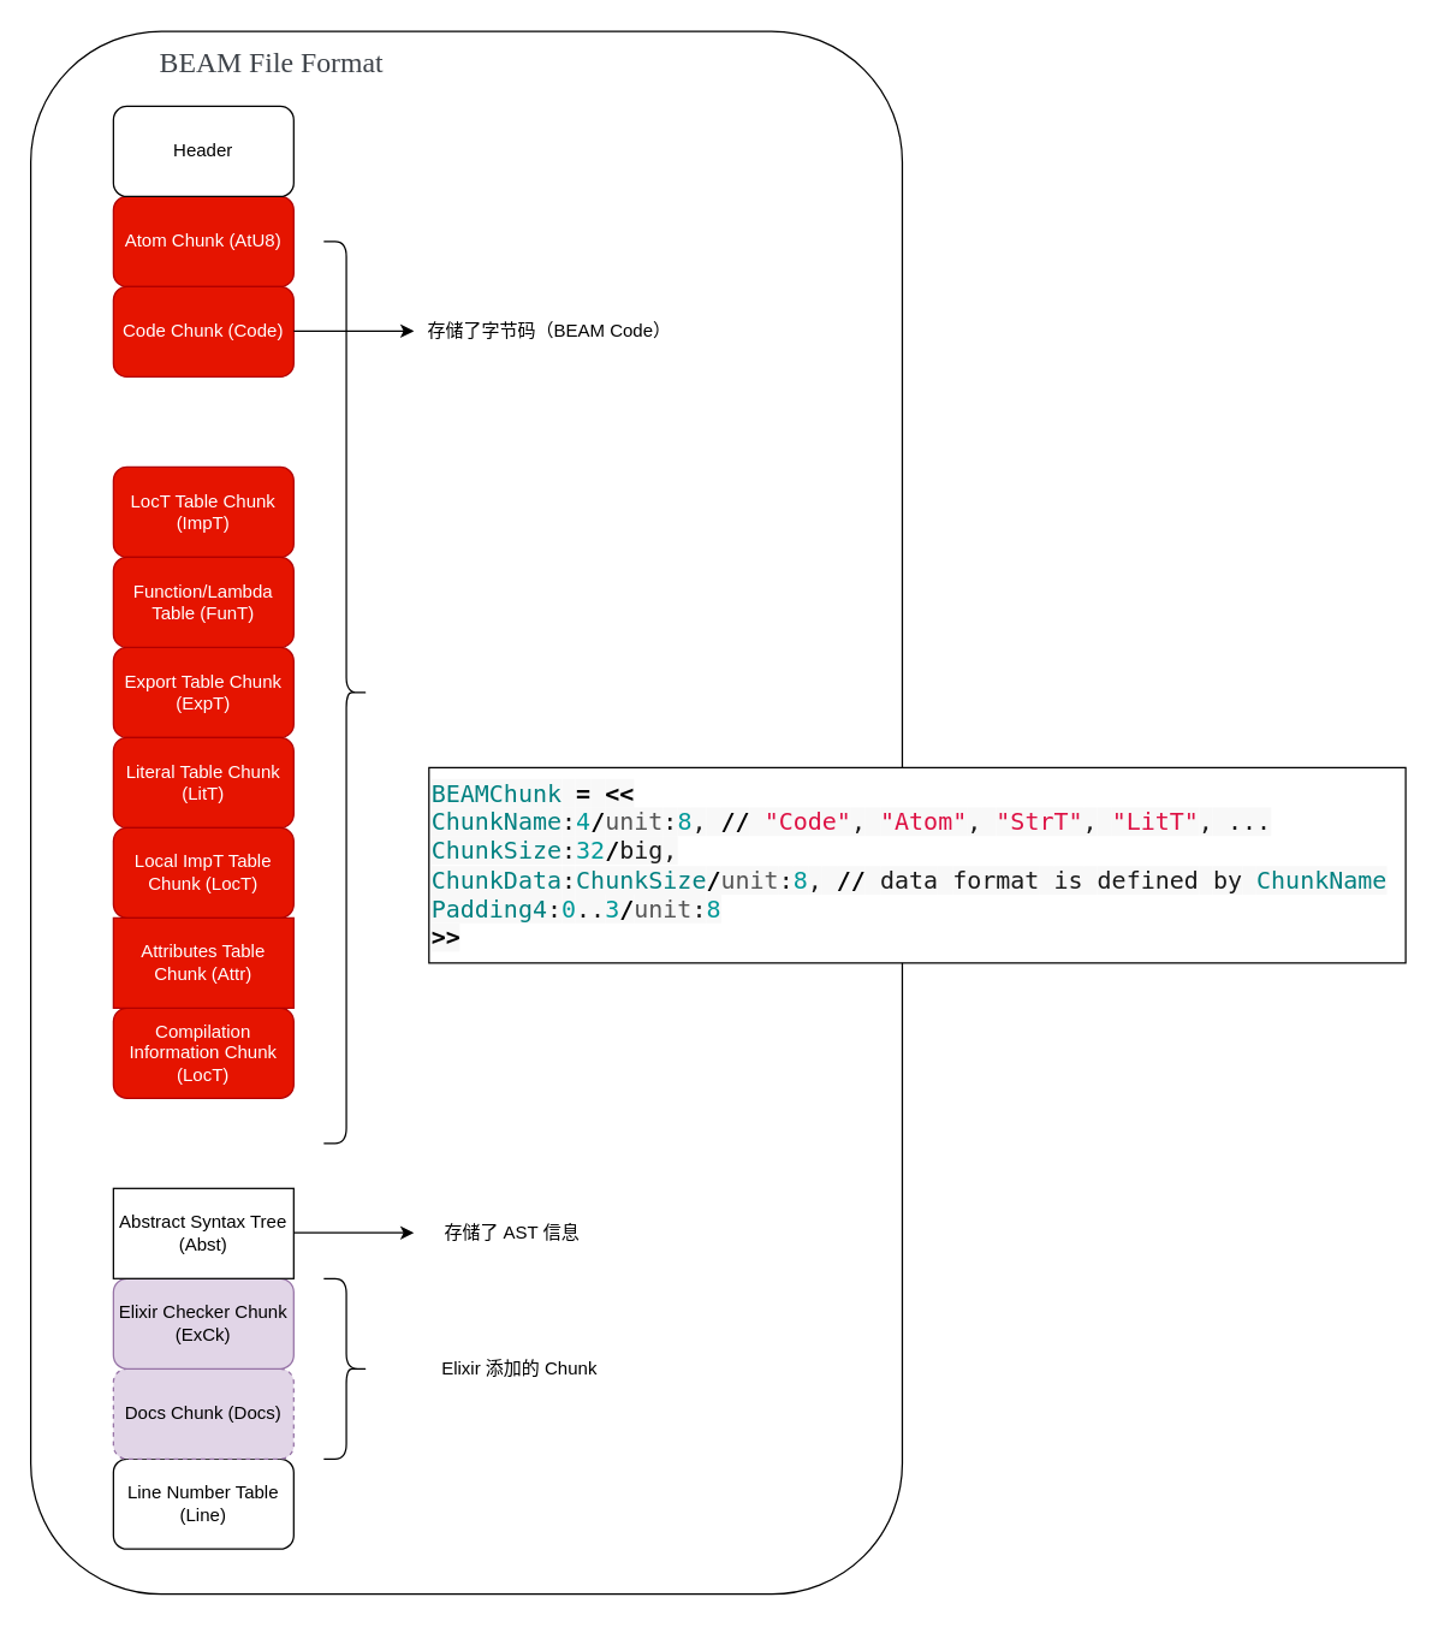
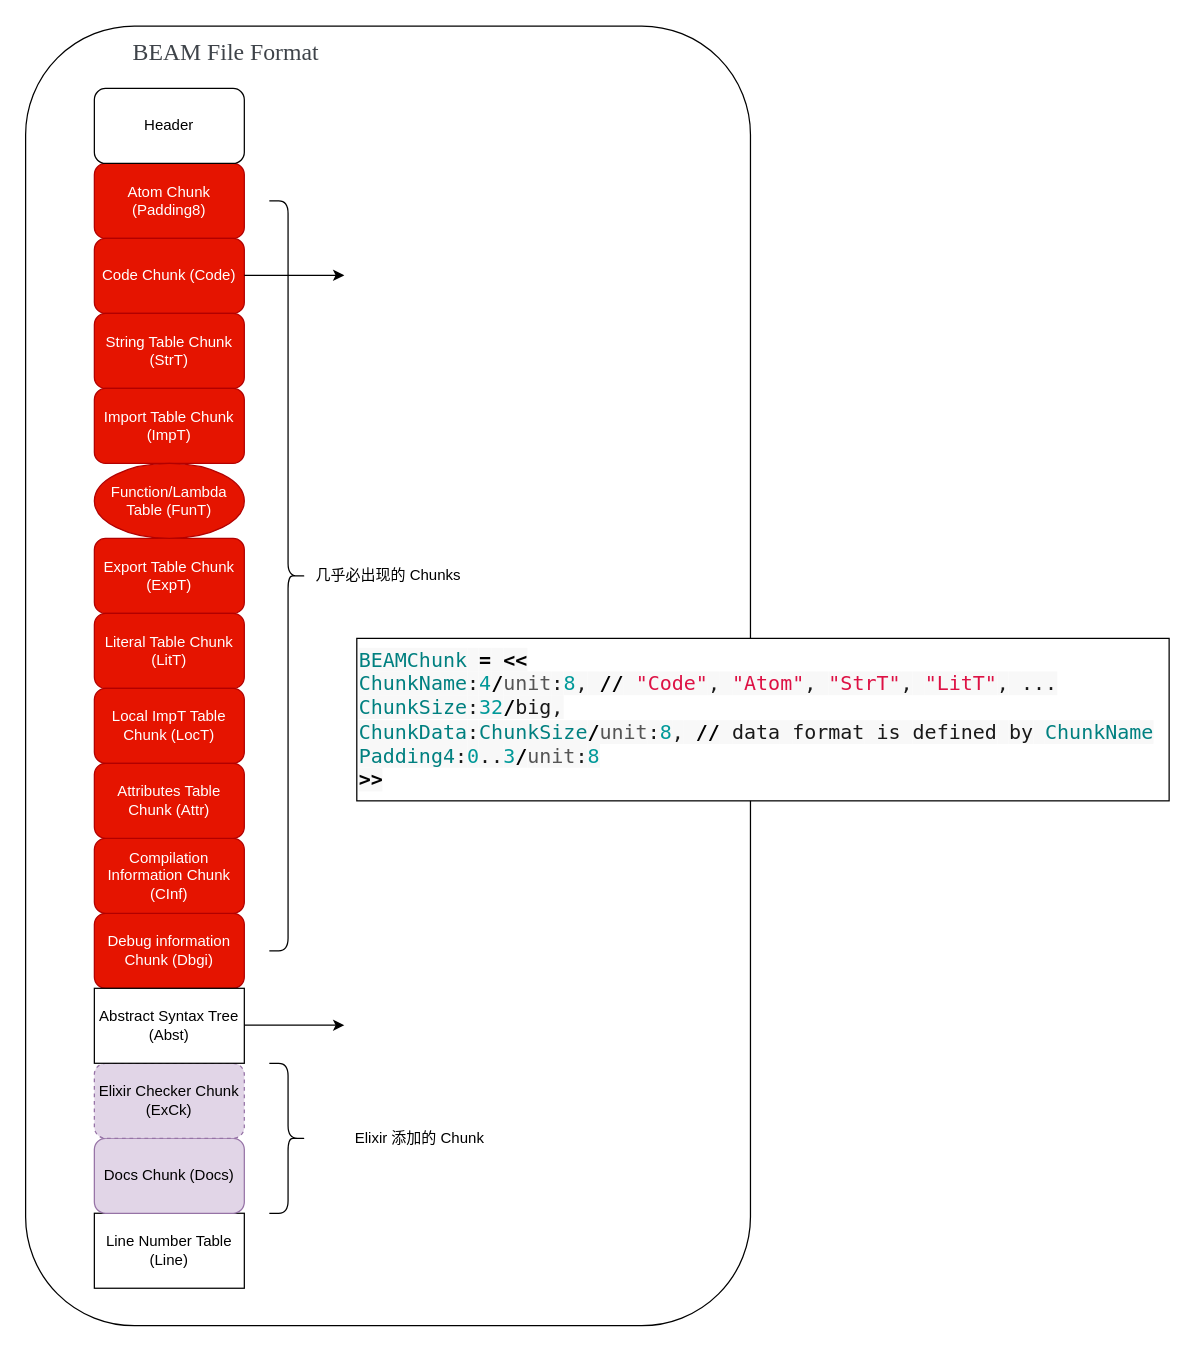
- <mxCell id="7" value="Atom Chunk (AtU8)" style="rounded=1;whiteSpace=wrap;html=1;fillColor=#e51400;strokeColor=#B20000;fontColor=#ffffff;" vertex="1" parent="6"><mxGeometry y="60" width="120" height="60" as="geometry" /></mxCell>
+ <mxCell id="7" value="Atom Chunk (Padding8)" style="rounded=1;whiteSpace=wrap;html=1;fillColor=#e51400;strokeColor=#B20000;fontColor=#ffffff;" vertex="1" parent="6"><mxGeometry y="60" width="120" height="60" as="geometry" /></mxCell>
- <mxCell id="28" value="存储了字节码（BEAM Code）" style="text;html=1;align=center;verticalAlign=middle;resizable=0;points=[];autosize=1;strokeColor=none;" vertex="1" parent="6"><mxGeometry x="200" y="140" width="180" height="20" as="geometry" /></mxCell>
+ <mxCell id="10" value="String Table Chunk (StrT)" style="rounded=1;whiteSpace=wrap;html=1;fillColor=#e51400;strokeColor=#B20000;fontColor=#ffffff;" vertex="1" parent="6"><mxGeometry y="180" width="120" height="60" as="geometry" /></mxCell>
- <mxCell id="12" value="LocT Table Chunk (ImpT)" style="rounded=1;whiteSpace=wrap;html=1;fillColor=#e51400;strokeColor=#B20000;fontColor=#ffffff;" vertex="1" parent="6"><mxGeometry y="240" width="120" height="60" as="geometry" /></mxCell>
+ <mxCell id="12" value="Import Table Chunk (ImpT)" style="rounded=1;whiteSpace=wrap;html=1;fillColor=#e51400;strokeColor=#B20000;fontColor=#ffffff;" vertex="1" parent="6"><mxGeometry y="240" width="120" height="60" as="geometry" /></mxCell>
- <mxCell id="24" value="Function/Lambda Table (FunT)" style="rounded=1;whiteSpace=wrap;html=1;fillColor=#e51400;strokeColor=#B20000;fontColor=#ffffff;" vertex="1" parent="6"><mxGeometry y="300" width="120" height="60" as="geometry" /></mxCell>
+ <mxCell id="24" value="Function/Lambda Table (FunT)" style="ellipse;whiteSpace=wrap;html=1;fillColor=#e51400;strokeColor=#B20000;fontColor=#ffffff;" vertex="1" parent="6"><mxGeometry y="300" width="120" height="60" as="geometry" /></mxCell>
+ <mxCell id="22" value="几乎必出现的 Chunks" style="text;html=1;align=center;verticalAlign=middle;resizable=0;points=[];autosize=1;strokeColor=none;" vertex="1" parent="6"><mxGeometry x="170" y="380" width="130" height="20" as="geometry" /></mxCell>
- <mxCell id="16" value="Attributes Table Chunk (Attr)" style="whiteSpace=wrap;html=1;fillColor=#e51400;strokeColor=#B20000;fontColor=#ffffff;rounded=0;" vertex="1" parent="6"><mxGeometry y="540" width="120" height="60" as="geometry" /></mxCell>
+ <mxCell id="16" value="Attributes Table Chunk (Attr)" style="rounded=1;whiteSpace=wrap;html=1;fillColor=#e51400;strokeColor=#B20000;fontColor=#ffffff;" vertex="1" parent="6"><mxGeometry y="540" width="120" height="60" as="geometry" /></mxCell>
- <mxCell id="11" value="Compilation Information Chunk (LocT)" style="rounded=1;whiteSpace=wrap;html=1;fillColor=#e51400;strokeColor=#B20000;fontColor=#ffffff;" vertex="1" parent="6"><mxGeometry y="600" width="120" height="60" as="geometry" /></mxCell>
+ <mxCell id="11" value="Compilation Information Chunk (CInf)" style="rounded=1;whiteSpace=wrap;html=1;fillColor=#e51400;strokeColor=#B20000;fontColor=#ffffff;" vertex="1" parent="6"><mxGeometry y="600" width="120" height="60" as="geometry" /></mxCell>
+ <mxCell id="9" value="Debug information Chunk (Dbgi)" style="rounded=1;whiteSpace=wrap;html=1;fillColor=#e51400;strokeColor=#B20000;fontColor=#ffffff;" vertex="1" parent="6"><mxGeometry y="660" width="120" height="60" as="geometry" /></mxCell>
- <mxCell id="25" value="存储了 AST 信息" style="text;html=1;align=center;verticalAlign=middle;resizable=0;points=[];autosize=1;strokeColor=none;" vertex="1" parent="6"><mxGeometry x="210" y="740" width="110" height="20" as="geometry" /></mxCell>
- <mxCell id="19" value="Elixir Checker Chunk (ExCk)" style="rounded=1;whiteSpace=wrap;html=1;fillColor=#e1d5e7;strokeColor=#9673a6;" vertex="1" parent="6"><mxGeometry y="780" width="120" height="60" as="geometry" /></mxCell>
+ <mxCell id="19" value="Elixir Checker Chunk (ExCk)" style="rounded=1;whiteSpace=wrap;html=1;fillColor=#e1d5e7;strokeColor=#9673a6;dashed=1;" vertex="1" parent="6"><mxGeometry y="780" width="120" height="60" as="geometry" /></mxCell>
- <mxCell id="30" value="Elixir 添加的 Chunk" style="text;html=1;align=center;verticalAlign=middle;resizable=0;points=[];autosize=1;strokeColor=none;" vertex="1" parent="6"><mxGeometry x="210" y="830" width="120" height="20" as="geometry" /></mxCell>
+ <mxCell id="30" value="Elixir 添加的 Chunk" style="text;html=1;align=center;verticalAlign=middle;resizable=0;points=[];autosize=1;strokeColor=none;" vertex="1" parent="6"><mxGeometry x="200" y="830" width="120" height="20" as="geometry" /></mxCell>
- <mxCell id="18" value="Docs Chunk (Docs)" style="rounded=1;whiteSpace=wrap;html=1;fillColor=#e1d5e7;strokeColor=#9673a6;dashed=1;" vertex="1" parent="6"><mxGeometry y="840" width="120" height="60" as="geometry" /></mxCell>
+ <mxCell id="18" value="Docs Chunk (Docs)" style="rounded=1;whiteSpace=wrap;html=1;fillColor=#e1d5e7;strokeColor=#9673a6;" vertex="1" parent="6"><mxGeometry y="840" width="120" height="60" as="geometry" /></mxCell>
- <mxCell id="17" value="Line Number Table (Line)" style="rounded=1;whiteSpace=wrap;html=1;" vertex="1" parent="6"><mxGeometry y="900" width="120" height="60" as="geometry" /></mxCell>
+ <mxCell id="17" value="Line Number Table (Line)" style="whiteSpace=wrap;html=1;rounded=0;" vertex="1" parent="6"><mxGeometry y="900" width="120" height="60" as="geometry" /></mxCell>
